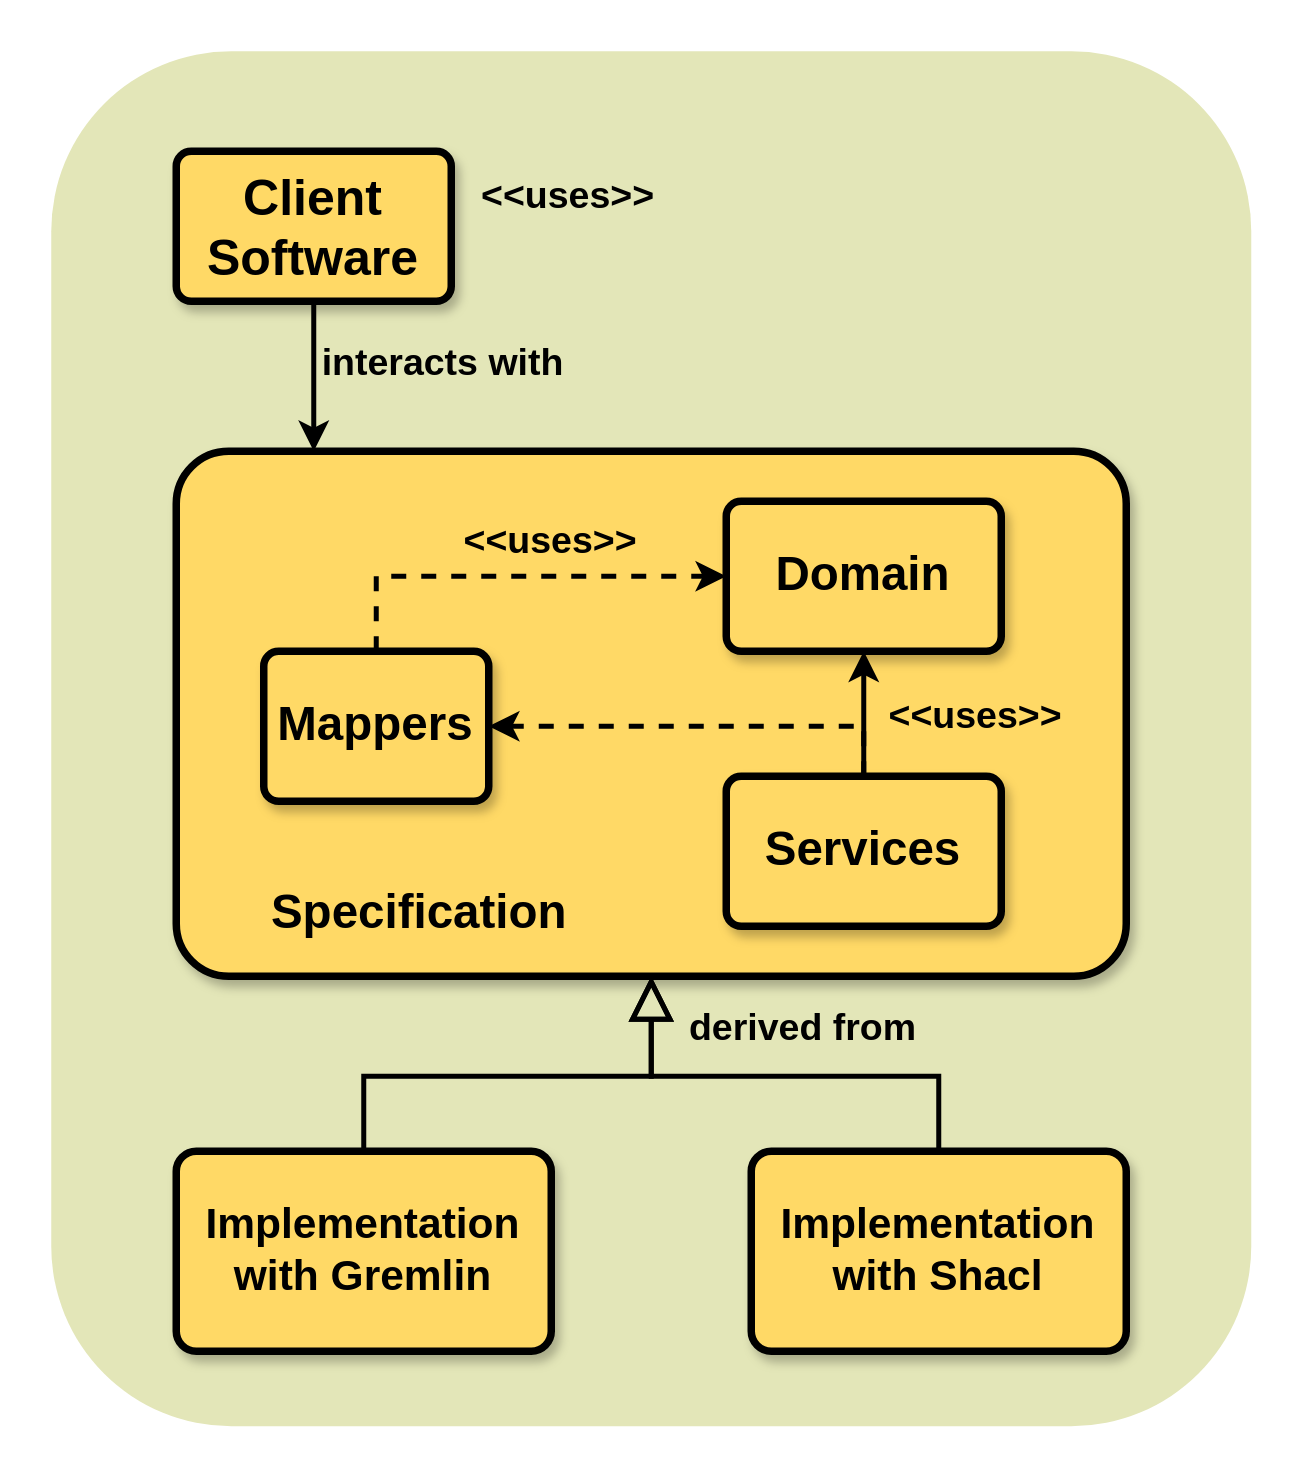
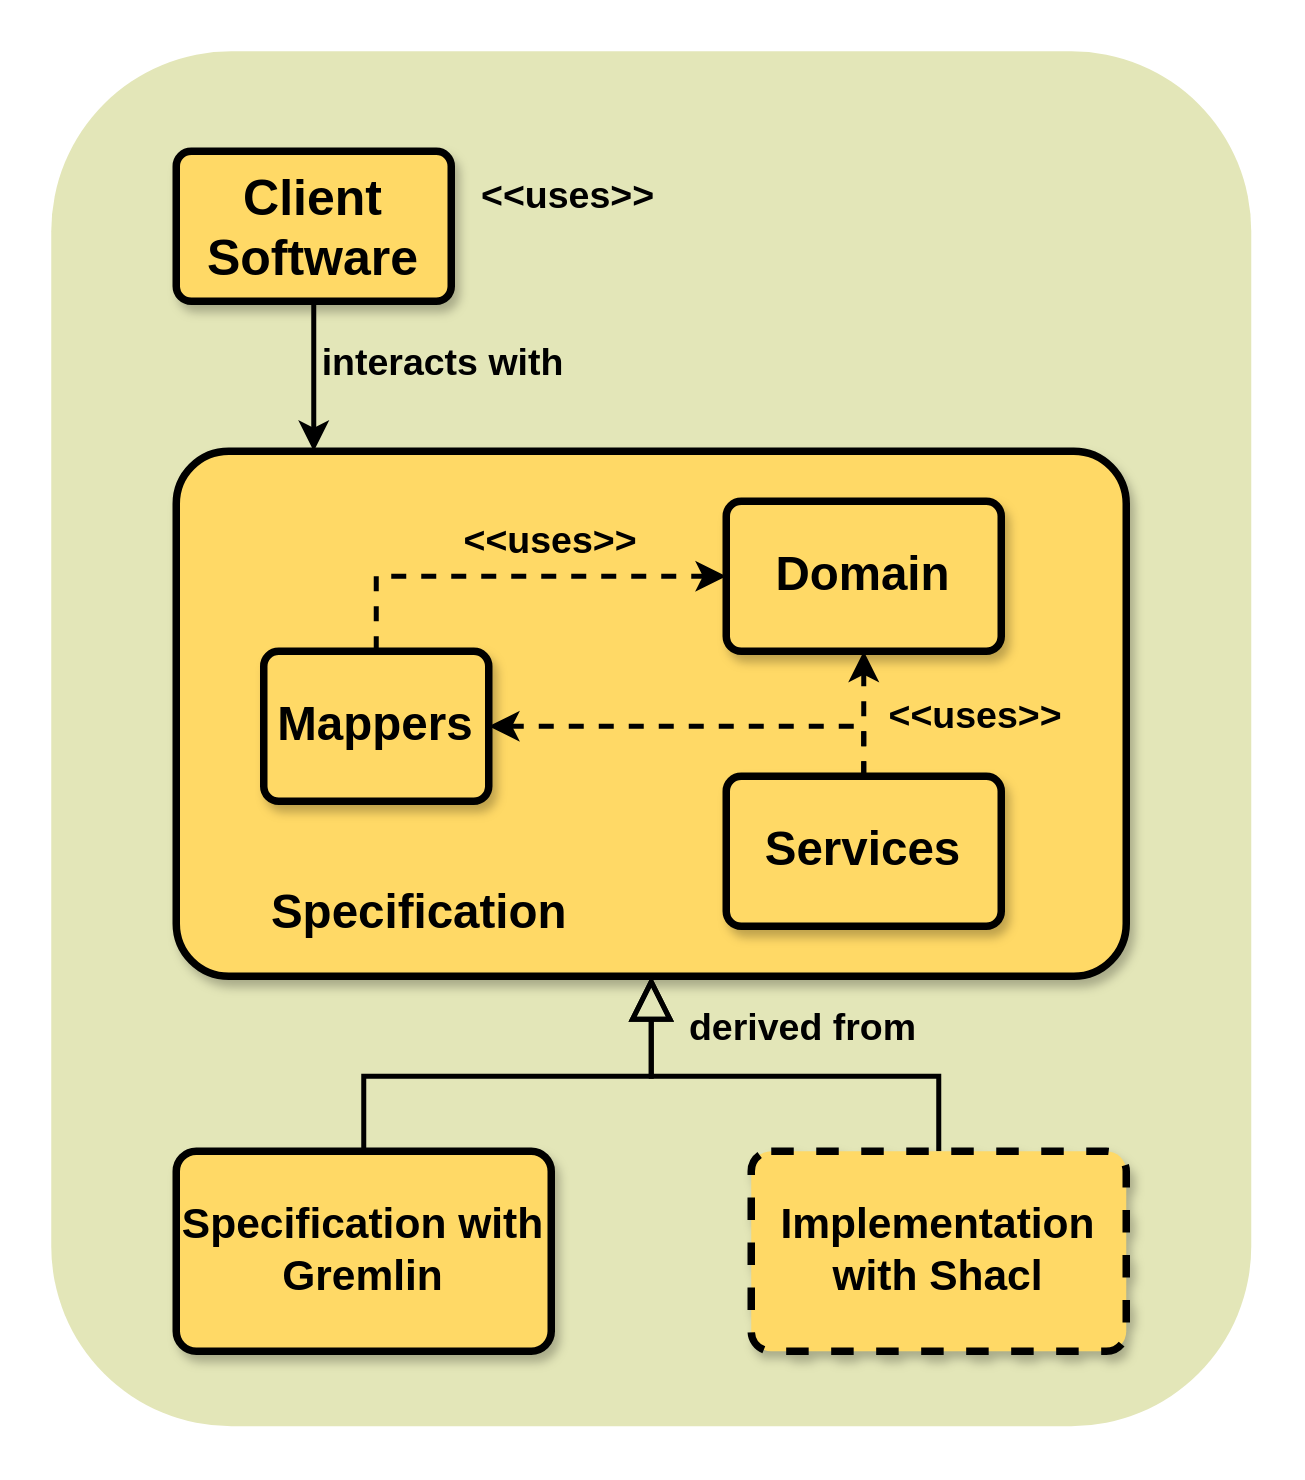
- <mxCell id="12" style="edgeStyle=orthogonalEdgeStyle;rounded=0;orthogonalLoop=1;jettySize=auto;html=1;exitX=0.5;exitY=0;exitDx=0;exitDy=0;strokeWidth=2;dashed=0;" edge="1" parent="5" source="13" target="9"><mxGeometry relative="1" as="geometry" /></mxCell>
+ <mxCell id="12" style="edgeStyle=orthogonalEdgeStyle;rounded=0;orthogonalLoop=1;jettySize=auto;html=1;exitX=0.5;exitY=0;exitDx=0;exitDy=0;strokeWidth=2;dashed=1;" edge="1" parent="5" source="13" target="9"><mxGeometry relative="1" as="geometry" /></mxCell>
- <mxCell id="17" value="&lt;font size=&quot;1&quot; style=&quot;&quot;&gt;&lt;b style=&quot;font-size: 17px;&quot;&gt;Implementation with Gremlin&lt;/b&gt;&lt;/font&gt;" style="rounded=1;arcSize=10;whiteSpace=wrap;html=1;align=center;strokeColor=#000000;strokeWidth=3;fillColor=#FFD966;perimeterSpacing=0;shadow=1;" vertex="1" parent="1"><mxGeometry x="70" y="460" width="150" height="80" as="geometry" /></mxCell>
+ <mxCell id="17" value="&lt;font size=&quot;1&quot; style=&quot;&quot;&gt;&lt;b style=&quot;font-size: 17px;&quot;&gt;Specification with Gremlin&lt;/b&gt;&lt;/font&gt;" style="rounded=1;arcSize=10;whiteSpace=wrap;html=1;align=center;strokeColor=#000000;strokeWidth=3;fillColor=#FFD966;perimeterSpacing=0;shadow=1;" vertex="1" parent="1"><mxGeometry x="70" y="460" width="150" height="80" as="geometry" /></mxCell>
- <mxCell id="19" value="&lt;font size=&quot;1&quot; style=&quot;&quot;&gt;&lt;b style=&quot;font-size: 17px;&quot;&gt;Implementation with Shacl&lt;/b&gt;&lt;/font&gt;" style="rounded=1;arcSize=10;whiteSpace=wrap;html=1;align=center;strokeColor=#000000;strokeWidth=3;fillColor=#FFD966;perimeterSpacing=0;shadow=1;" vertex="1" parent="1"><mxGeometry x="300" y="460" width="150" height="80" as="geometry" /></mxCell>
+ <mxCell id="19" value="&lt;font size=&quot;1&quot; style=&quot;&quot;&gt;&lt;b style=&quot;font-size: 17px;&quot;&gt;Implementation with Shacl&lt;/b&gt;&lt;/font&gt;" style="rounded=1;arcSize=10;whiteSpace=wrap;html=1;align=center;strokeColor=#000000;strokeWidth=3;fillColor=#FFD966;perimeterSpacing=0;shadow=1;dashed=1;" vertex="1" parent="1"><mxGeometry x="300" y="460" width="150" height="80" as="geometry" /></mxCell>
